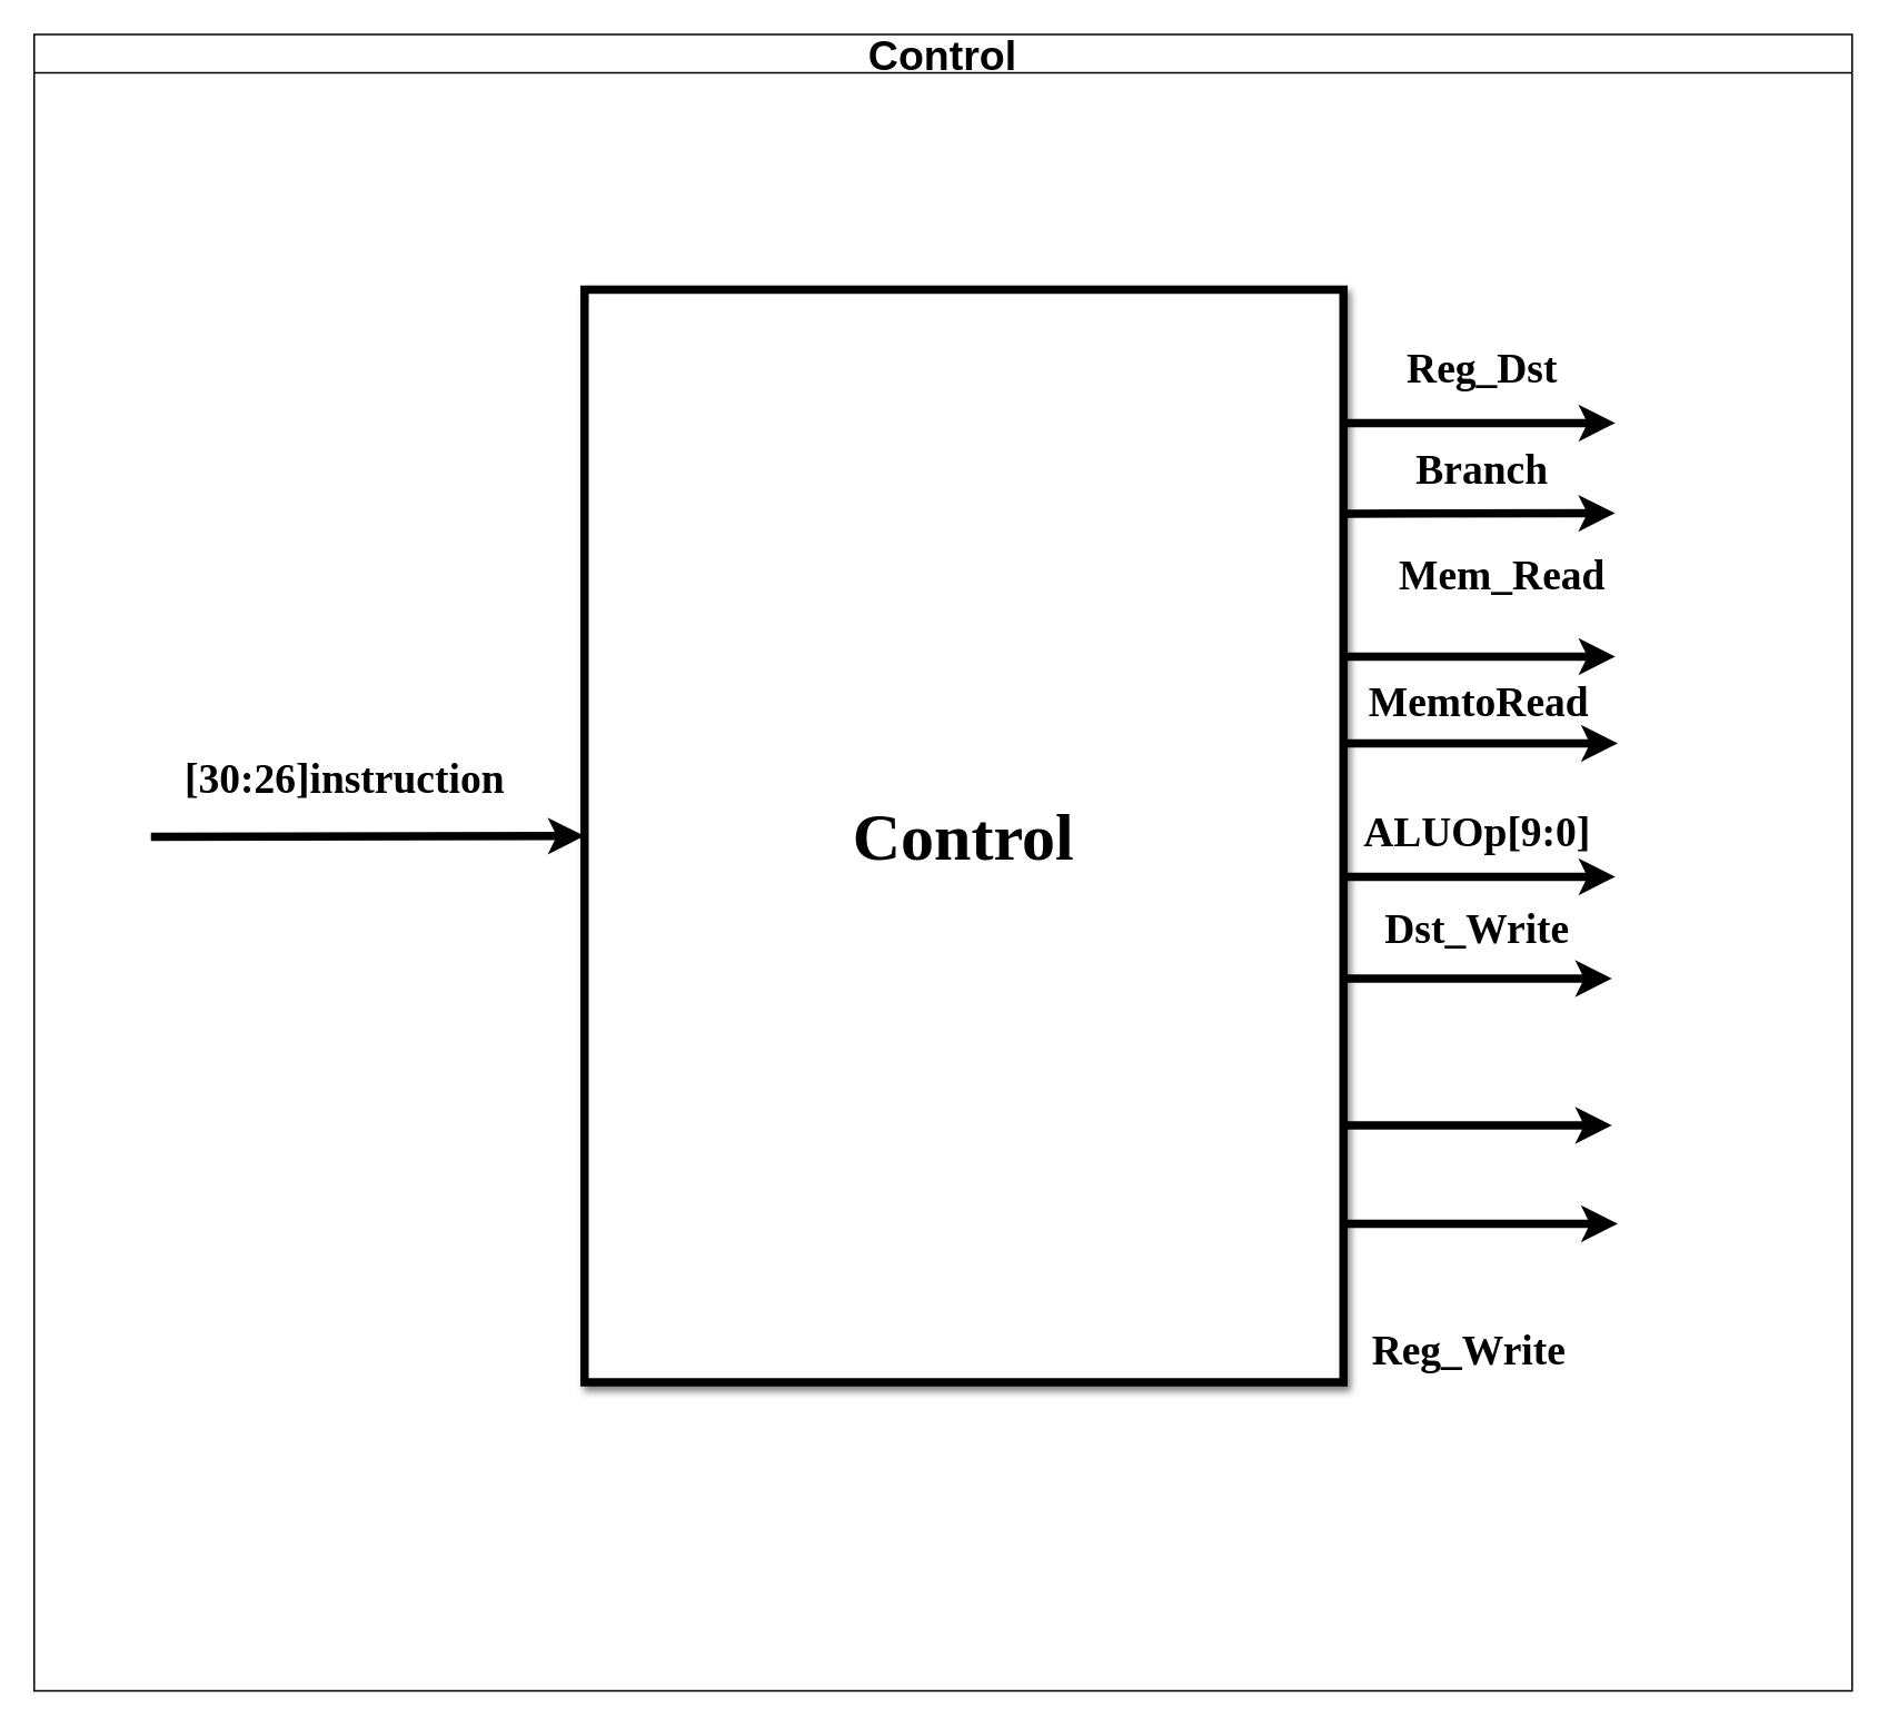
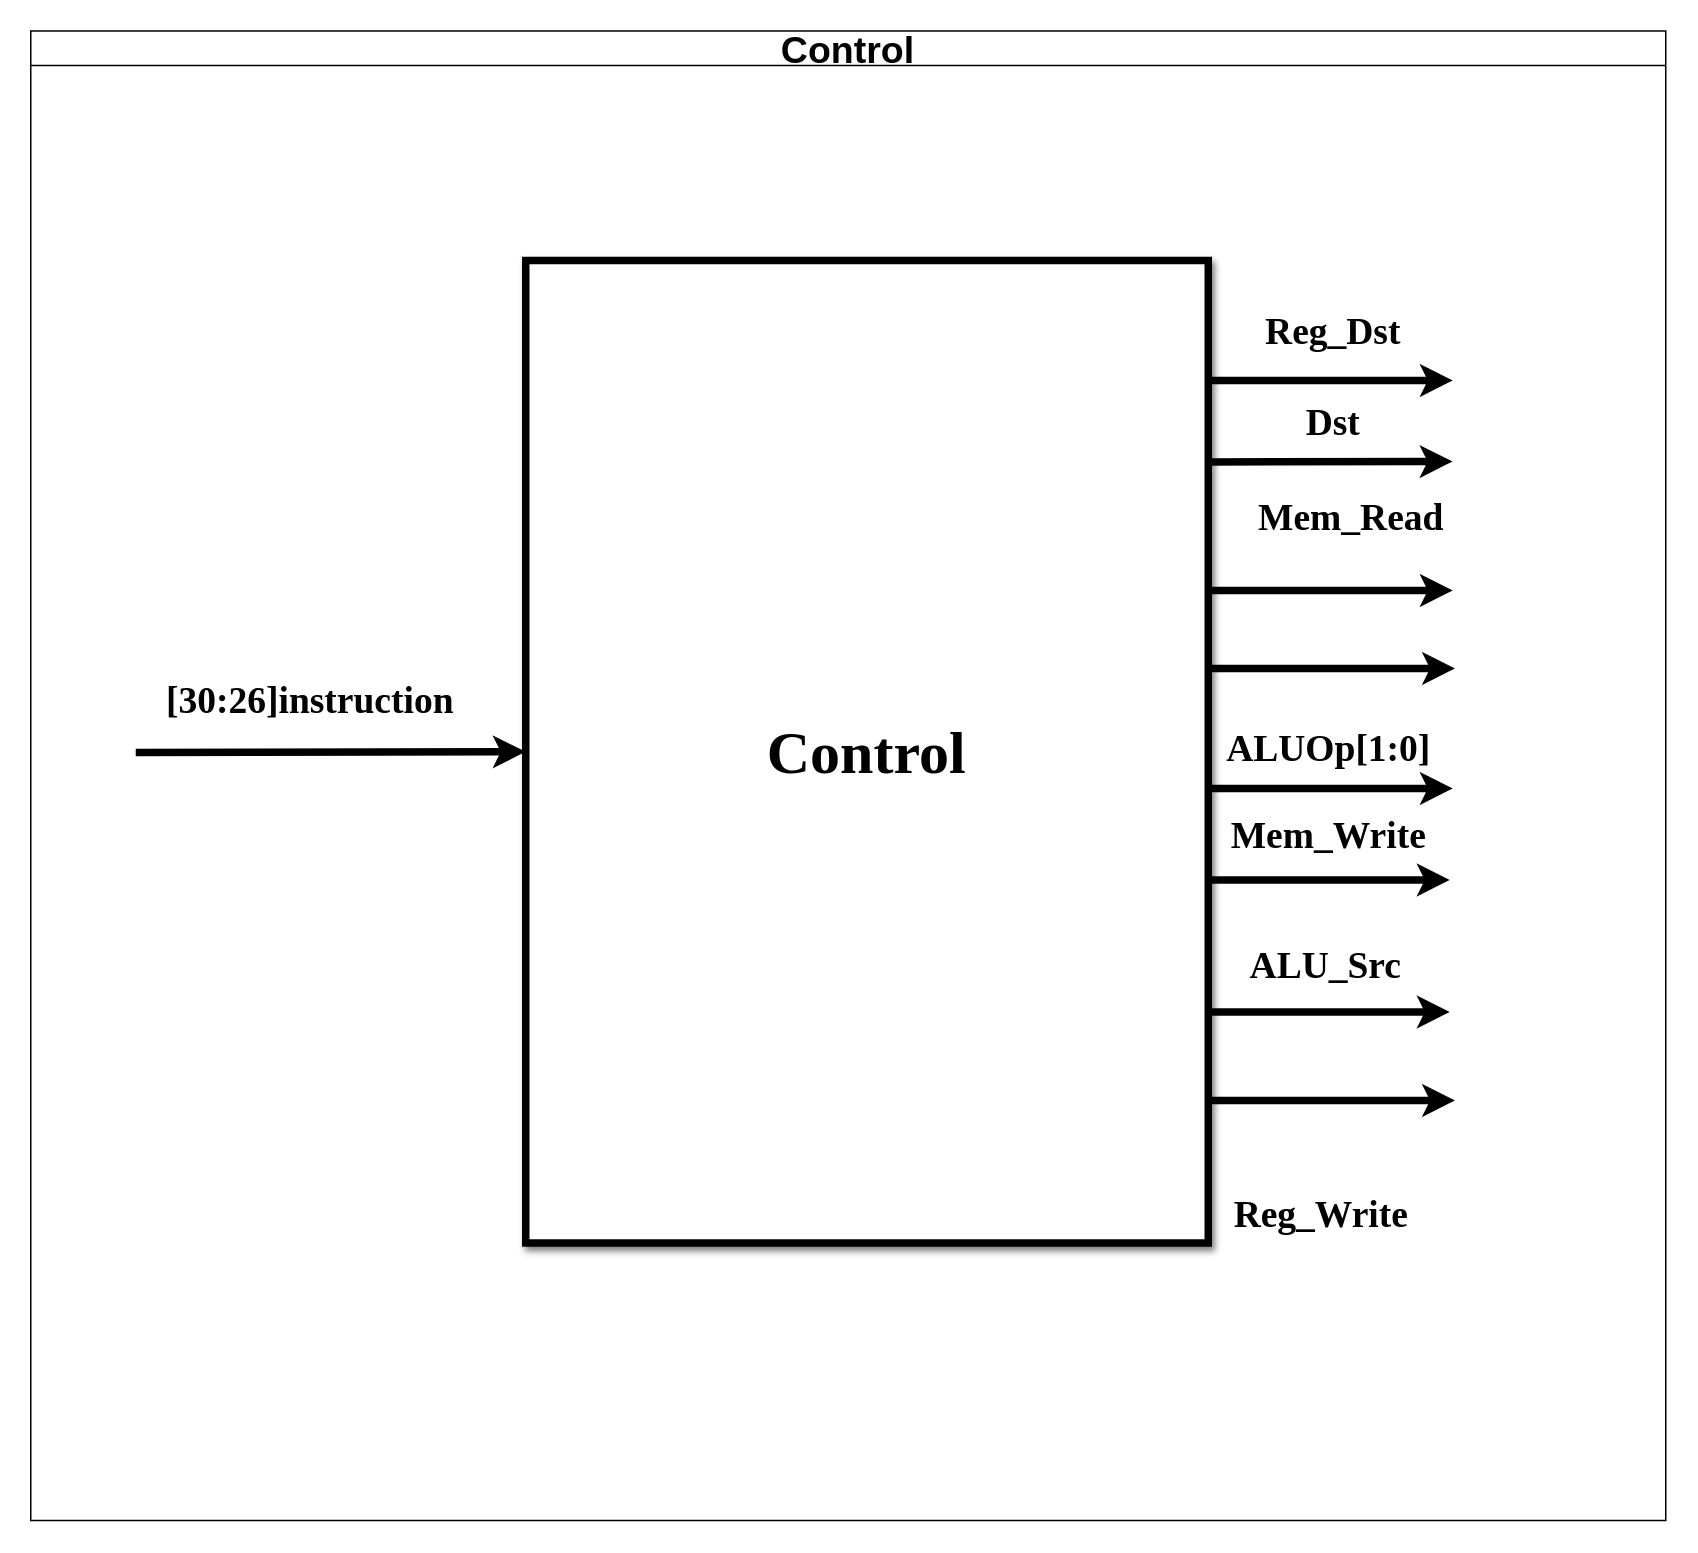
- <mxCell id="15" value="Branch" style="text;html=1;align=center;verticalAlign=middle;resizable=0;points=[];autosize=1;strokeColor=none;fillColor=none;fontFamily=Tahoma;fontSize=25;fontColor=default;fontStyle=1;shadow=1;shadowOpacity=50;" vertex="1" parent="2"><mxGeometry x="821" y="240" width="94" height="42" as="geometry" /></mxCell>
+ <mxCell id="15" value="Dst" style="text;html=1;align=center;verticalAlign=middle;resizable=0;points=[];autosize=1;strokeColor=none;fillColor=none;fontFamily=Tahoma;fontSize=25;fontColor=default;fontStyle=1;shadow=1;shadowOpacity=50;" vertex="1" parent="2"><mxGeometry x="821" y="240" width="94" height="42" as="geometry" /></mxCell>
- <mxCell id="17" value="MemtoRead" style="text;html=1;align=center;verticalAlign=middle;resizable=0;points=[];autosize=1;strokeColor=none;fillColor=none;fontFamily=Tahoma;fontSize=25;fontColor=default;fontStyle=1;shadow=1;shadowOpacity=50;" vertex="1" parent="2"><mxGeometry x="791" y="379" width="149" height="42" as="geometry" /></mxCell>
- <mxCell id="18" value="ALUOp[9:0]" style="text;html=1;align=center;verticalAlign=middle;resizable=0;points=[];autosize=1;strokeColor=none;fillColor=none;fontFamily=Tahoma;fontSize=25;fontColor=default;fontStyle=1;shadow=1;shadowOpacity=50;" vertex="1" parent="2"><mxGeometry x="790" y="457" width="149" height="42" as="geometry" /></mxCell>
+ <mxCell id="18" value="ALUOp[1:0]" style="text;html=1;align=center;verticalAlign=middle;resizable=0;points=[];autosize=1;strokeColor=none;fillColor=none;fontFamily=Tahoma;fontSize=25;fontColor=default;fontStyle=1;shadow=1;shadowOpacity=50;" vertex="1" parent="2"><mxGeometry x="790" y="457" width="149" height="42" as="geometry" /></mxCell>
- <mxCell id="19" value="Dst_Write" style="text;html=1;align=center;verticalAlign=middle;resizable=0;points=[];autosize=1;strokeColor=none;fillColor=none;fontFamily=Tahoma;fontSize=25;fontColor=default;fontStyle=1;shadow=1;shadowOpacity=50;" vertex="1" parent="2"><mxGeometry x="793" y="515" width="143" height="42" as="geometry" /></mxCell>
+ <mxCell id="19" value="Mem_Write" style="text;html=1;align=center;verticalAlign=middle;resizable=0;points=[];autosize=1;strokeColor=none;fillColor=none;fontFamily=Tahoma;fontSize=25;fontColor=default;fontStyle=1;shadow=1;shadowOpacity=50;" vertex="1" parent="2"><mxGeometry x="793" y="515" width="143" height="42" as="geometry" /></mxCell>
+ <mxCell id="20" value="ALU_Src" style="text;html=1;align=center;verticalAlign=middle;resizable=0;points=[];autosize=1;strokeColor=none;fillColor=none;fontFamily=Tahoma;fontSize=25;fontColor=default;fontStyle=1;shadow=1;shadowOpacity=50;" vertex="1" parent="2"><mxGeometry x="808" y="602" width="110" height="42" as="geometry" /></mxCell>
